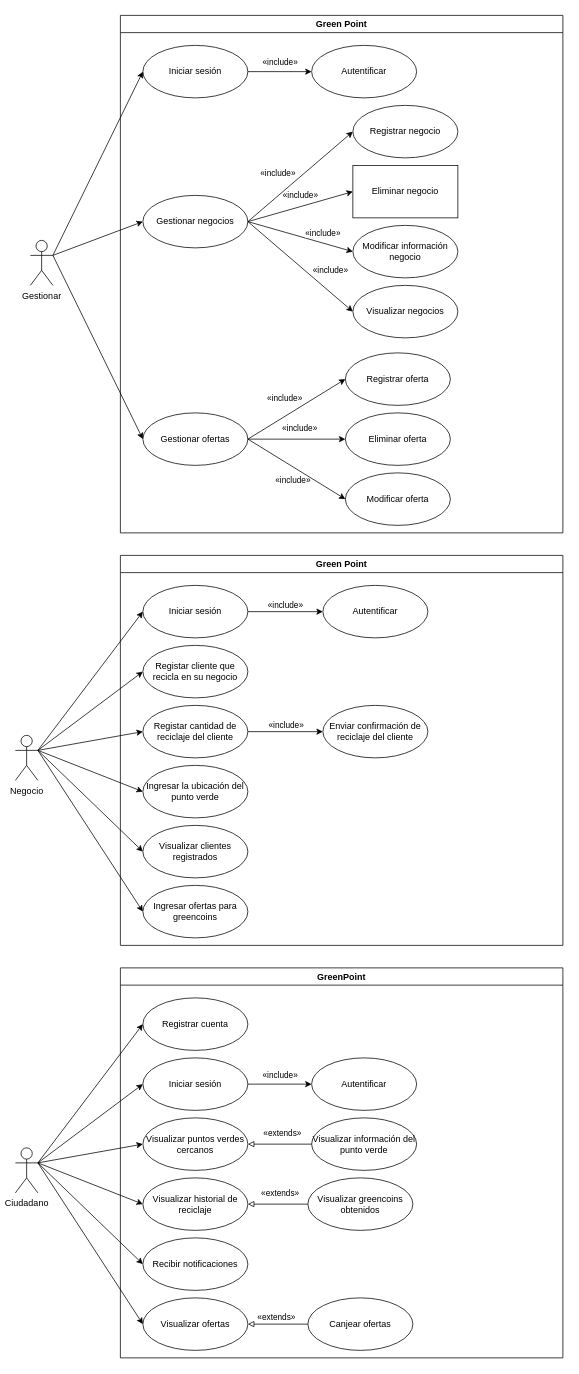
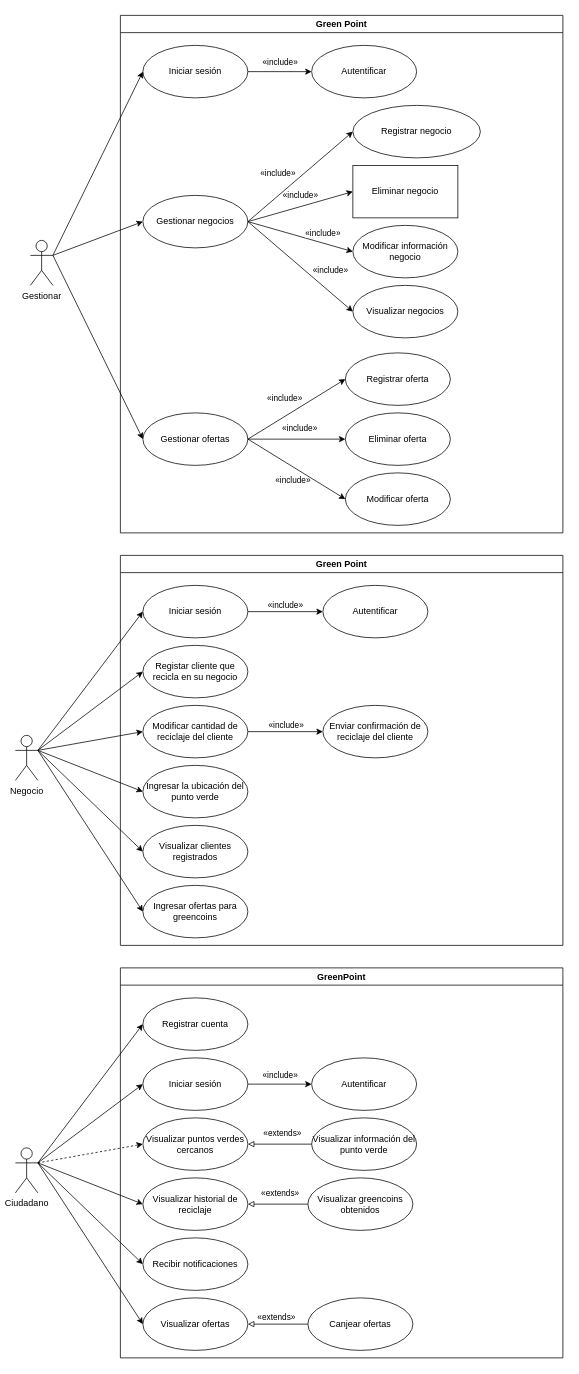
- <mxCell id="4" value="Registrar negocio" style="ellipse;whiteSpace=wrap;html=1;" vertex="1" parent="2"><mxGeometry x="310" y="120" width="140" height="70" as="geometry" /></mxCell>
+ <mxCell id="4" value="Registrar negocio" style="ellipse;whiteSpace=wrap;html=1;" vertex="1" parent="2"><mxGeometry x="310" y="120" width="170" height="70" as="geometry" /></mxCell>
- <mxCell id="36" value="Registar cantidad de reciclaje del cliente" style="ellipse;whiteSpace=wrap;html=1;" vertex="1" parent="34"><mxGeometry x="30" y="200" width="140" height="70" as="geometry" /></mxCell>
+ <mxCell id="36" value="Modificar cantidad de reciclaje del cliente" style="ellipse;whiteSpace=wrap;html=1;" vertex="1" parent="34"><mxGeometry x="30" y="200" width="140" height="70" as="geometry" /></mxCell>
- <mxCell id="66" style="rounded=0;orthogonalLoop=1;jettySize=auto;html=1;exitX=1;exitY=0.333;exitDx=0;exitDy=0;exitPerimeter=0;entryX=0;entryY=0.5;entryDx=0;entryDy=0;" edge="1" parent="1" source="70" target="51"><mxGeometry relative="1" as="geometry" /></mxCell>
+ <mxCell id="66" style="rounded=0;orthogonalLoop=1;jettySize=auto;html=1;exitX=1;exitY=0.333;exitDx=0;exitDy=0;exitPerimeter=0;entryX=0;entryY=0.5;entryDx=0;entryDy=0;dashed=1;" edge="1" parent="1" source="70" target="51"><mxGeometry relative="1" as="geometry" /></mxCell>
